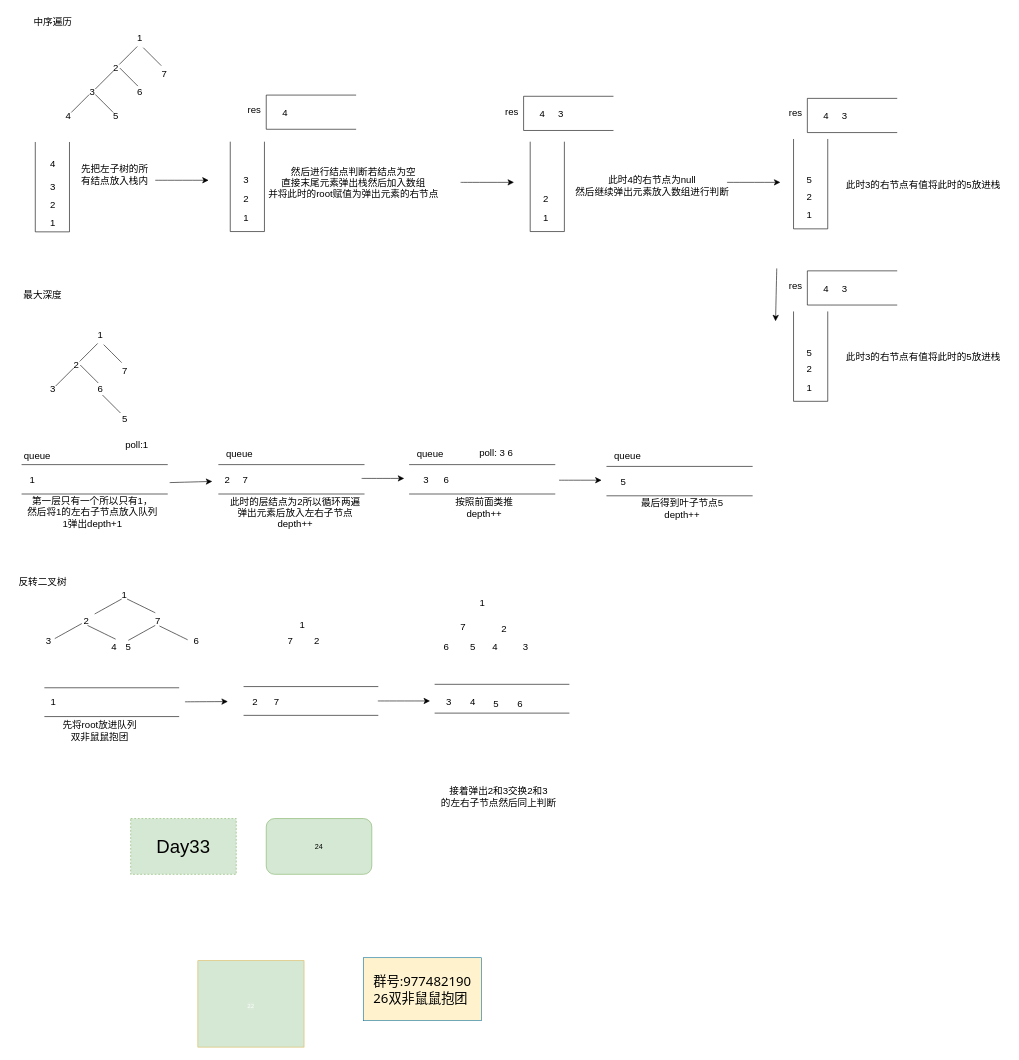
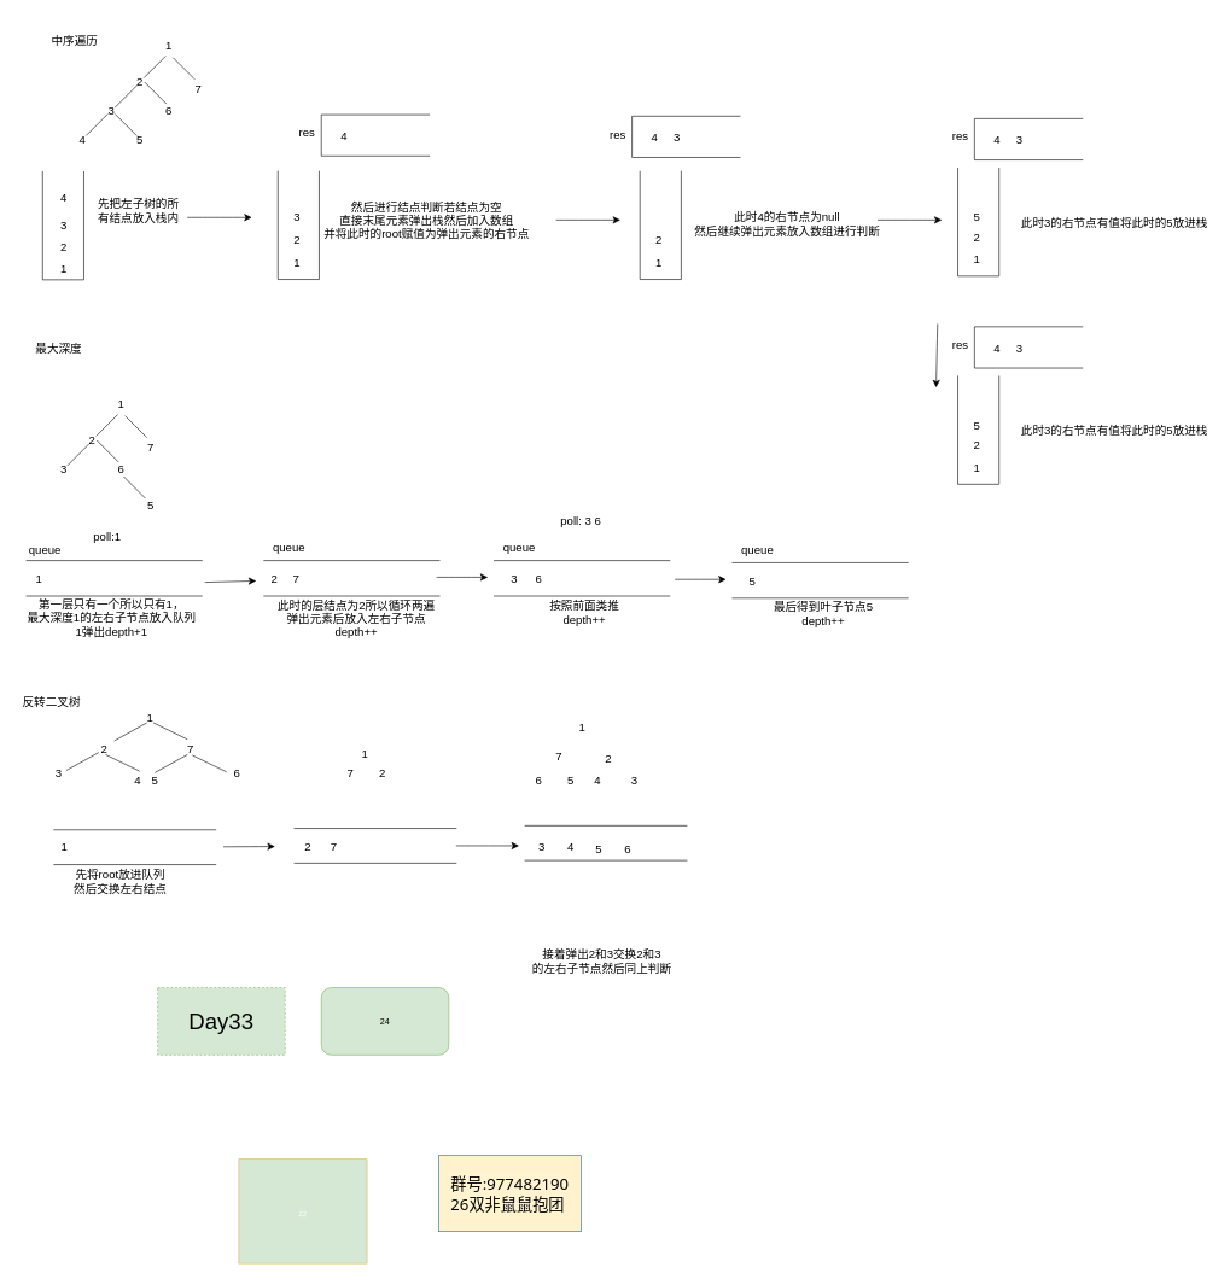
- <mxCell id="132" value="中序遍历" style="text;html=1;align=center;verticalAlign=middle;resizable=0;points=[];autosize=1;strokeColor=none;fillColor=none;fontSize=16;" parent="1" vertex="1"><mxGeometry x="45.5" y="20" width="82" height="31" as="geometry" /></mxCell>
+ <mxCell id="132" value="中序遍历" style="text;html=1;align=center;verticalAlign=middle;resizable=0;points=[];autosize=1;strokeColor=none;fillColor=none;fontSize=16;" parent="1" vertex="1"><mxGeometry x="60.5" y="40" width="82" height="31" as="geometry" /></mxCell>
- <mxCell id="131" value="最大深度" style="text;html=1;align=center;verticalAlign=middle;resizable=0;points=[];autosize=1;strokeColor=none;fillColor=none;fontSize=16;" parent="1" vertex="1"><mxGeometry x="29" y="475" width="82" height="31" as="geometry" /></mxCell>
+ <mxCell id="131" value="最大深度" style="text;html=1;align=center;verticalAlign=middle;resizable=0;points=[];autosize=1;strokeColor=none;fillColor=none;fontSize=16;" parent="1" vertex="1"><mxGeometry x="39" y="465" width="82" height="31" as="geometry" /></mxCell>
- <mxCell id="85" value="poll:1" style="text;html=1;align=center;verticalAlign=middle;resizable=0;points=[];autosize=1;strokeColor=none;fillColor=none;fontSize=16;" parent="1" vertex="1"><mxGeometry x="198.5" y="725.5" width="56" height="31" as="geometry" /></mxCell>
+ <mxCell id="85" value="poll:1" style="text;html=1;align=center;verticalAlign=middle;resizable=0;points=[];autosize=1;strokeColor=none;fillColor=none;fontSize=16;" parent="1" vertex="1"><mxGeometry x="118.5" y="725.5" width="56" height="31" as="geometry" /></mxCell>
- <mxCell id="86" value="poll: 3 6" style="text;html=1;align=center;verticalAlign=middle;resizable=0;points=[];autosize=1;strokeColor=none;fillColor=none;fontSize=16;" parent="1" vertex="1"><mxGeometry x="789" y="738" width="74" height="31" as="geometry" /></mxCell>
+ <mxCell id="86" value="poll: 3 6" style="text;html=1;align=center;verticalAlign=middle;resizable=0;points=[];autosize=1;strokeColor=none;fillColor=none;fontSize=16;" parent="1" vertex="1"><mxGeometry x="764" y="703" width="74" height="31" as="geometry" /></mxCell>
- <mxCell id="73" value="第一层只有一个所以只有1，&lt;div&gt;然后将1的左右子节点放入队列&lt;/div&gt;&lt;div&gt;1弹出depth+1&lt;/div&gt;" style="text;html=1;align=center;verticalAlign=middle;resizable=0;points=[];autosize=1;strokeColor=none;fillColor=none;fontSize=16;" parent="1" vertex="1"><mxGeometry x="35.5" y="818" width="235" height="70" as="geometry" /></mxCell>
+ <mxCell id="73" value="第一层只有一个所以只有1，&lt;div&gt;最大深度1的左右子节点放入队列&lt;/div&gt;&lt;div&gt;1弹出depth+1&lt;/div&gt;" style="text;html=1;align=center;verticalAlign=middle;resizable=0;points=[];autosize=1;strokeColor=none;fillColor=none;fontSize=16;" parent="1" vertex="1"><mxGeometry x="35.5" y="818" width="235" height="70" as="geometry" /></mxCell>
- <mxCell id="108" value="先将root放进队列&lt;div&gt;双非鼠鼠抱团&lt;/div&gt;" style="text;html=1;align=center;verticalAlign=middle;resizable=0;points=[];autosize=1;strokeColor=none;fillColor=none;fontSize=16;" parent="1" vertex="1"><mxGeometry x="92" y="1192" width="146" height="50" as="geometry" /></mxCell>
+ <mxCell id="108" value="先将root放进队列&lt;div&gt;然后交换左右结点&lt;/div&gt;" style="text;html=1;align=center;verticalAlign=middle;resizable=0;points=[];autosize=1;strokeColor=none;fillColor=none;fontSize=16;" parent="1" vertex="1"><mxGeometry x="92" y="1192" width="146" height="50" as="geometry" /></mxCell>
